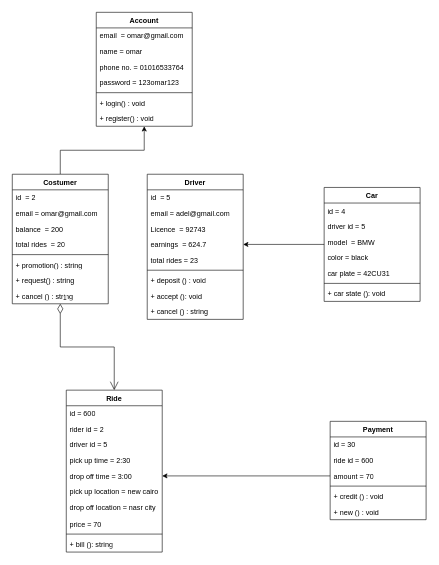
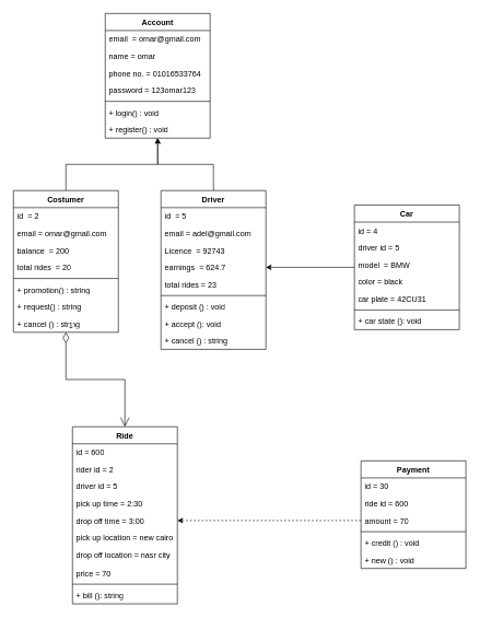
+ <mxCell id="20" style="edgeStyle=orthogonalEdgeStyle;rounded=0;orthogonalLoop=1;jettySize=auto;html=1;exitX=0.5;exitY=0;exitDx=0;exitDy=0;" edge="1" parent="1" source="21" target="2"><mxGeometry relative="1" as="geometry" /></mxCell>
- <mxCell id="59" style="edgeStyle=orthogonalEdgeStyle;rounded=0;orthogonalLoop=1;jettySize=auto;html=1;entryX=1;entryY=0.5;entryDx=0;entryDy=0;" edge="1" parent="1" source="55" target="45"><mxGeometry relative="1" as="geometry" /></mxCell>
+ <mxCell id="59" style="edgeStyle=orthogonalEdgeStyle;rounded=0;orthogonalLoop=1;jettySize=auto;html=1;entryX=1;entryY=0.5;entryDx=0;entryDy=0;dashed=1;" edge="1" parent="1" source="55" target="45"><mxGeometry relative="1" as="geometry" /></mxCell>
